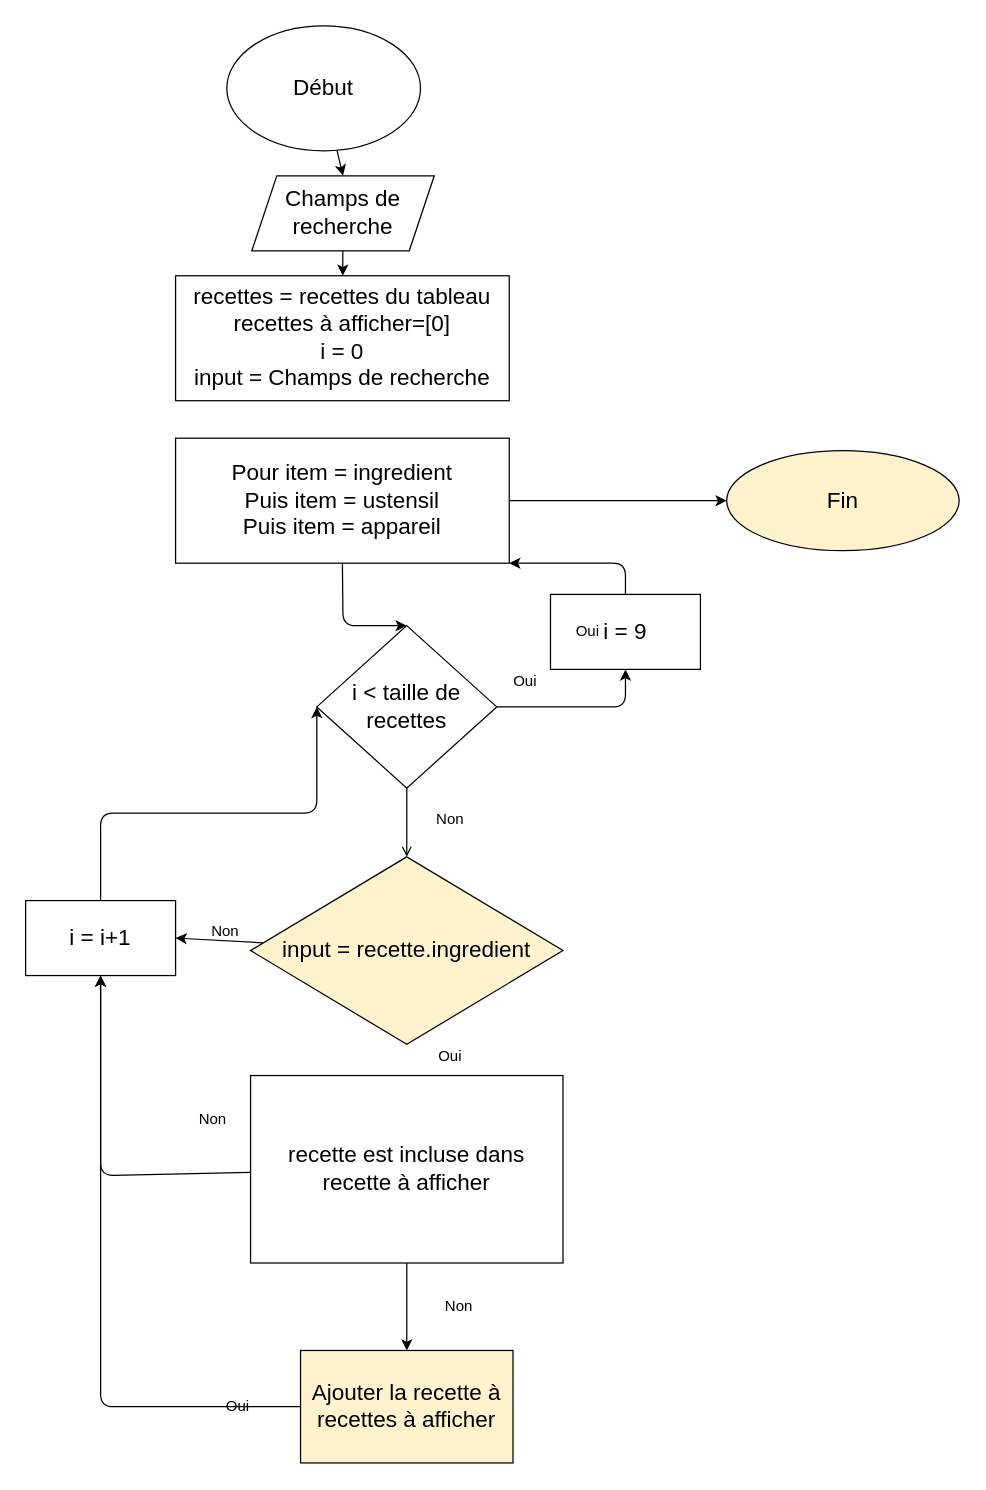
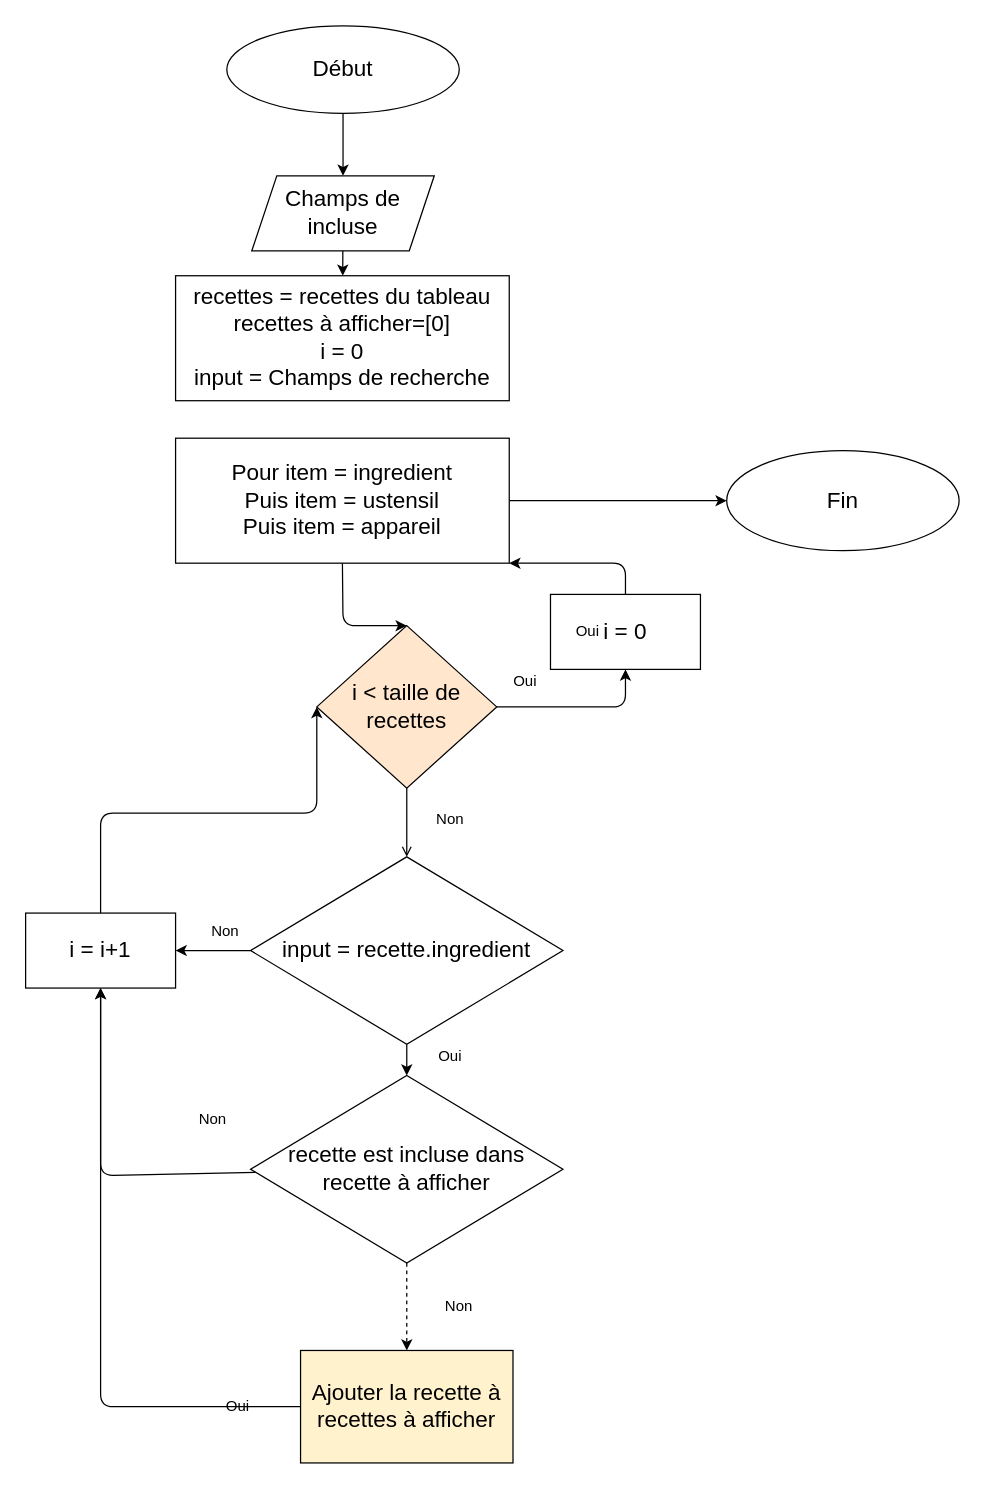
- <mxCell id="3" value="&lt;font style=&quot;font-size: 18px;&quot;&gt;Début&lt;/font&gt;" style="ellipse;whiteSpace=wrap;html=1;fontStyle=0" parent="1" vertex="1"><mxGeometry x="181" y="20" width="155" height="100" as="geometry" /></mxCell>
+ <mxCell id="3" value="&lt;font style=&quot;font-size: 18px;&quot;&gt;Début&lt;/font&gt;" style="ellipse;whiteSpace=wrap;html=1;fontStyle=0" parent="1" vertex="1"><mxGeometry x="181" y="20" width="186" height="70" as="geometry" /></mxCell>
- <mxCell id="5" value="Champs de recherche" style="shape=parallelogram;perimeter=parallelogramPerimeter;whiteSpace=wrap;html=1;fixedSize=1;fontSize=18;fontStyle=0" parent="1" vertex="1"><mxGeometry x="201" y="140" width="146" height="60" as="geometry" /></mxCell>
+ <mxCell id="5" value="Champs de incluse" style="shape=parallelogram;perimeter=parallelogramPerimeter;whiteSpace=wrap;html=1;fixedSize=1;fontSize=18;fontStyle=0" parent="1" vertex="1"><mxGeometry x="201" y="140" width="146" height="60" as="geometry" /></mxCell>
- <mxCell id="27" value="&lt;font style=&quot;font-size: 18px;&quot;&gt;Fin&lt;/font&gt;" style="ellipse;whiteSpace=wrap;html=1;fontStyle=0;fillColor=#fff2cc;" parent="1" vertex="1"><mxGeometry x="581" y="360" width="186" height="80" as="geometry" /></mxCell>
+ <mxCell id="27" value="&lt;font style=&quot;font-size: 18px;&quot;&gt;Fin&lt;/font&gt;" style="ellipse;whiteSpace=wrap;html=1;fontStyle=0" parent="1" vertex="1"><mxGeometry x="581" y="360" width="186" height="80" as="geometry" /></mxCell>
- <mxCell id="17" value="i = 9" style="rounded=0;whiteSpace=wrap;html=1;fontSize=18;" parent="1" vertex="1"><mxGeometry x="440" y="475" width="120" height="60" as="geometry" /></mxCell>
+ <mxCell id="17" value="i = 0" style="rounded=0;whiteSpace=wrap;html=1;fontSize=18;" parent="1" vertex="1"><mxGeometry x="440" y="475" width="120" height="60" as="geometry" /></mxCell>
- <mxCell id="14" value="i &amp;lt; taille de recettes" style="rhombus;whiteSpace=wrap;html=1;fontSize=18;fontStyle=0" parent="1" vertex="1"><mxGeometry x="253" y="500" width="144" height="130" as="geometry" /></mxCell>
+ <mxCell id="14" value="i &amp;lt; taille de recettes" style="rhombus;whiteSpace=wrap;html=1;fontSize=18;fontStyle=0;fillColor=#ffe6cc;" parent="1" vertex="1"><mxGeometry x="253" y="500" width="144" height="130" as="geometry" /></mxCell>
- <mxCell id="22" value="i = i+1" style="rounded=0;whiteSpace=wrap;html=1;fontSize=18;" parent="1" vertex="1"><mxGeometry x="20" y="720" width="120" height="60" as="geometry" /></mxCell>
+ <mxCell id="22" value="i = i+1" style="rounded=0;whiteSpace=wrap;html=1;fontSize=18;" parent="1" vertex="1"><mxGeometry x="20" y="730" width="120" height="60" as="geometry" /></mxCell>
- <mxCell id="9" value="input = recette.ingredient" style="rhombus;whiteSpace=wrap;html=1;fontSize=18;fontStyle=0;fillColor=#fff2cc;" parent="1" vertex="1"><mxGeometry x="200" y="685" width="250" height="150" as="geometry" /></mxCell>
+ <mxCell id="9" value="input = recette.ingredient" style="rhombus;whiteSpace=wrap;html=1;fontSize=18;fontStyle=0" parent="1" vertex="1"><mxGeometry x="200" y="685" width="250" height="150" as="geometry" /></mxCell>
+ <mxCell id="8" style="edgeStyle=none;html=1;" parent="1" source="9" target="20" edge="1"><mxGeometry relative="1" as="geometry" /></mxCell>
- <mxCell id="20" value="recette est incluse dans recette à afficher" style="whiteSpace=wrap;html=1;fontSize=18;fontStyle=0;rounded=0;" parent="1" vertex="1"><mxGeometry x="200" y="860" width="250" height="150" as="geometry" /></mxCell>
+ <mxCell id="20" value="recette est incluse dans recette à afficher" style="rhombus;whiteSpace=wrap;html=1;fontSize=18;fontStyle=0" parent="1" vertex="1"><mxGeometry x="200" y="860" width="250" height="150" as="geometry" /></mxCell>
- <mxCell id="18" style="edgeStyle=none;html=1;" parent="1" source="20" target="11" edge="1"><mxGeometry relative="1" as="geometry" /></mxCell>
+ <mxCell id="18" style="edgeStyle=none;html=1;dashed=1;" parent="1" source="20" target="11" edge="1"><mxGeometry relative="1" as="geometry" /></mxCell>
